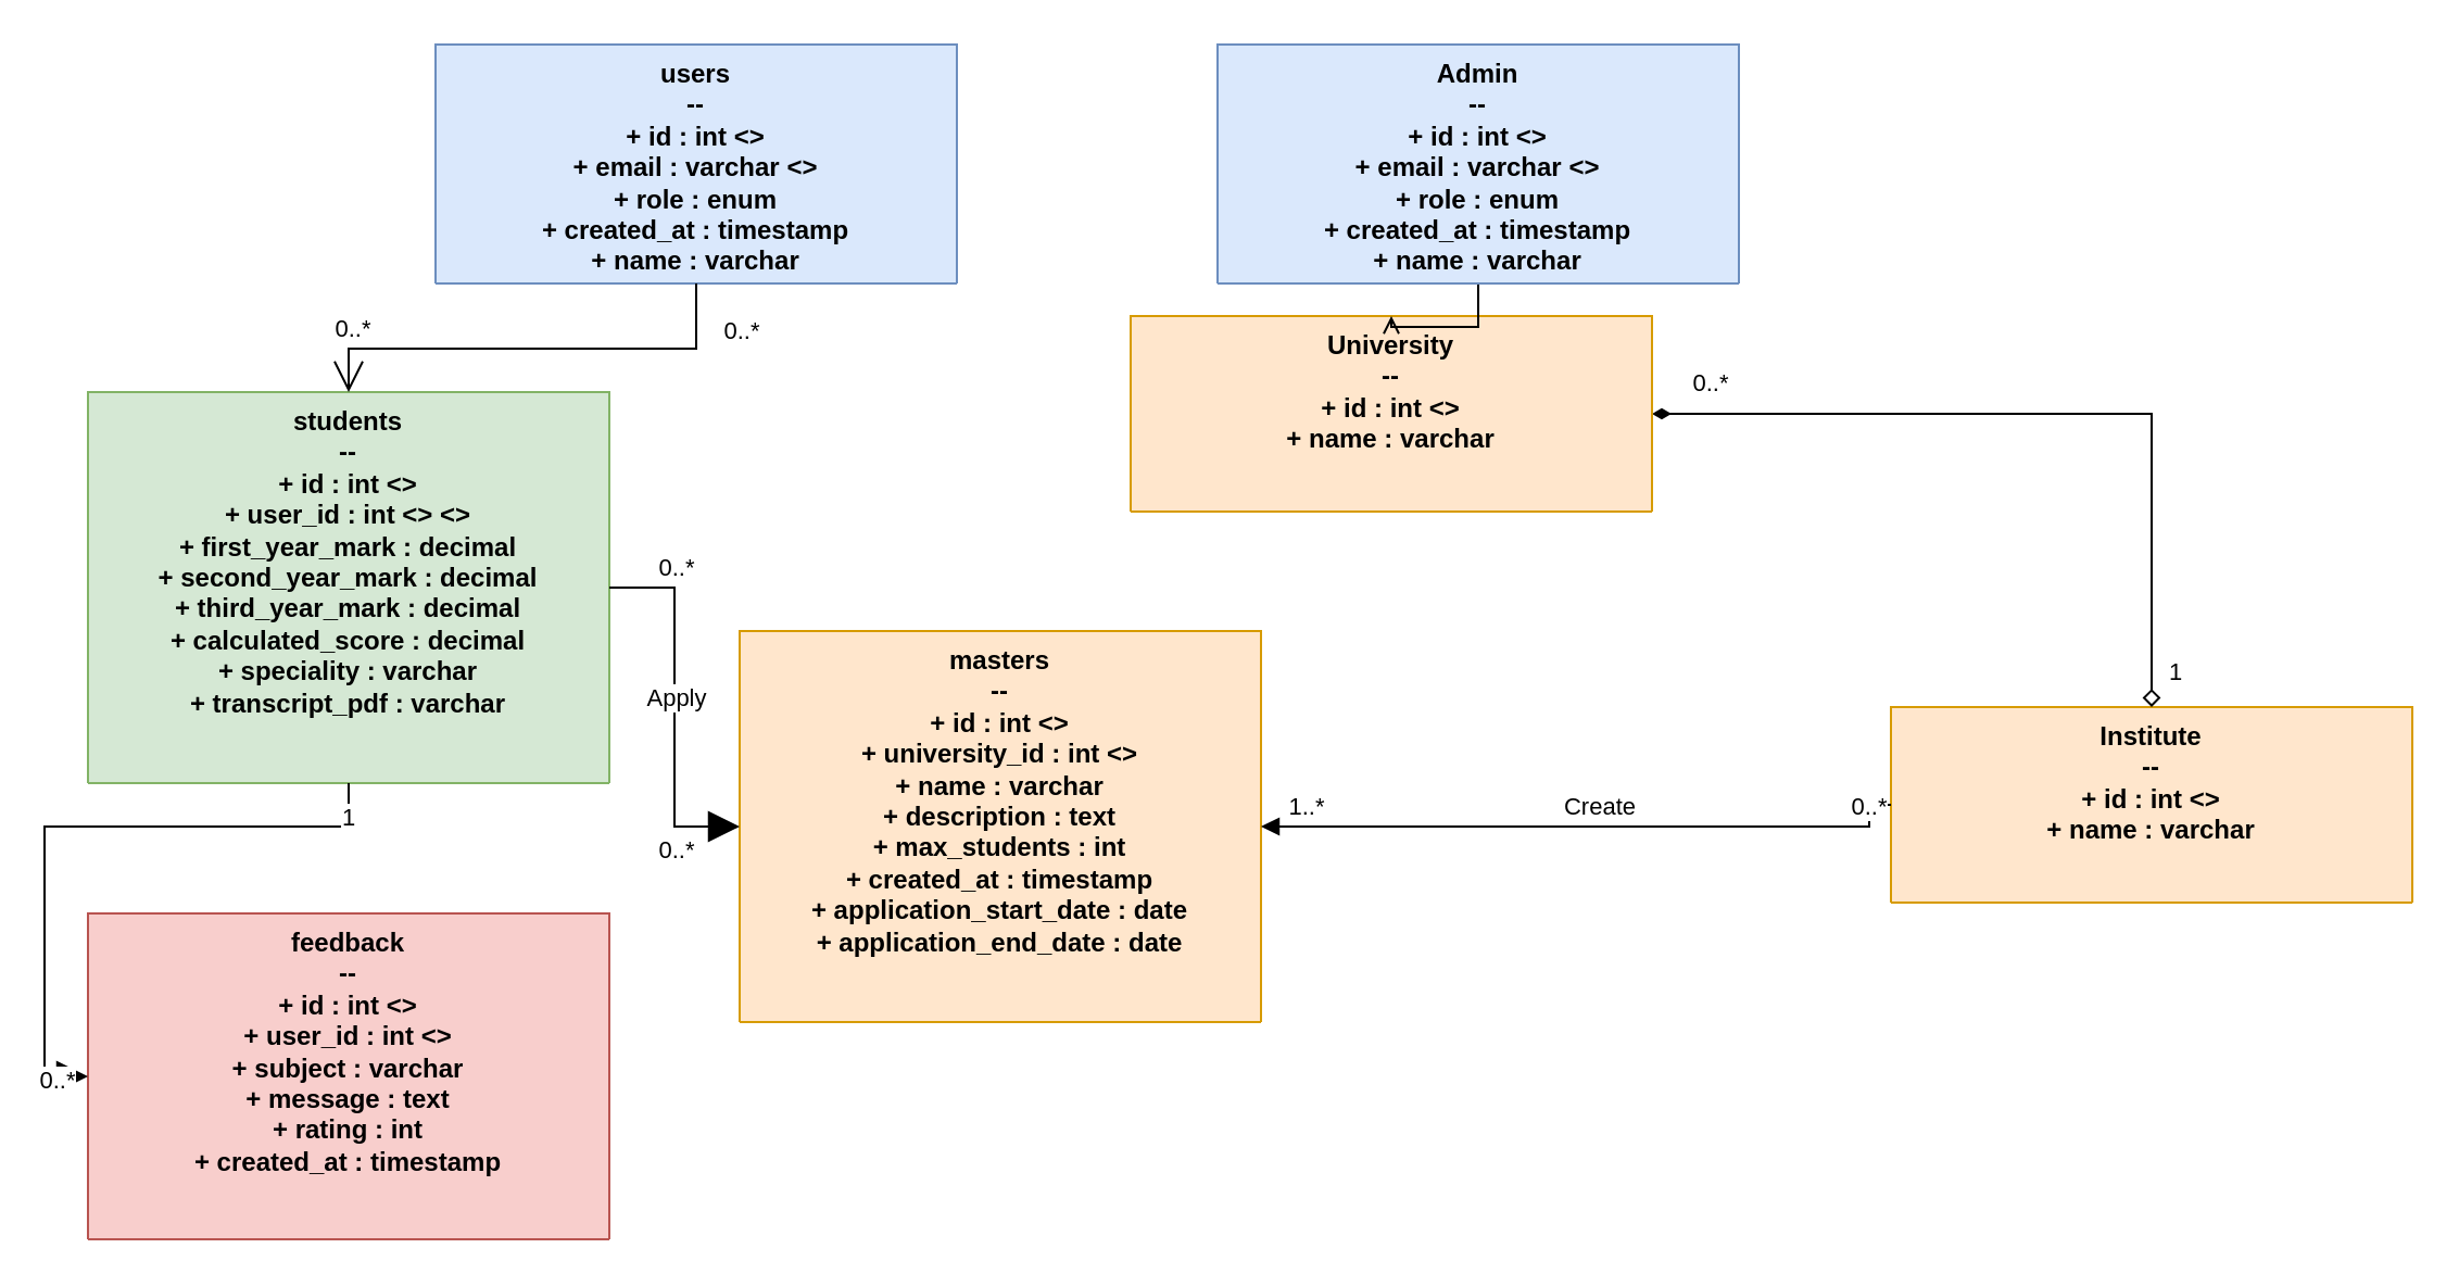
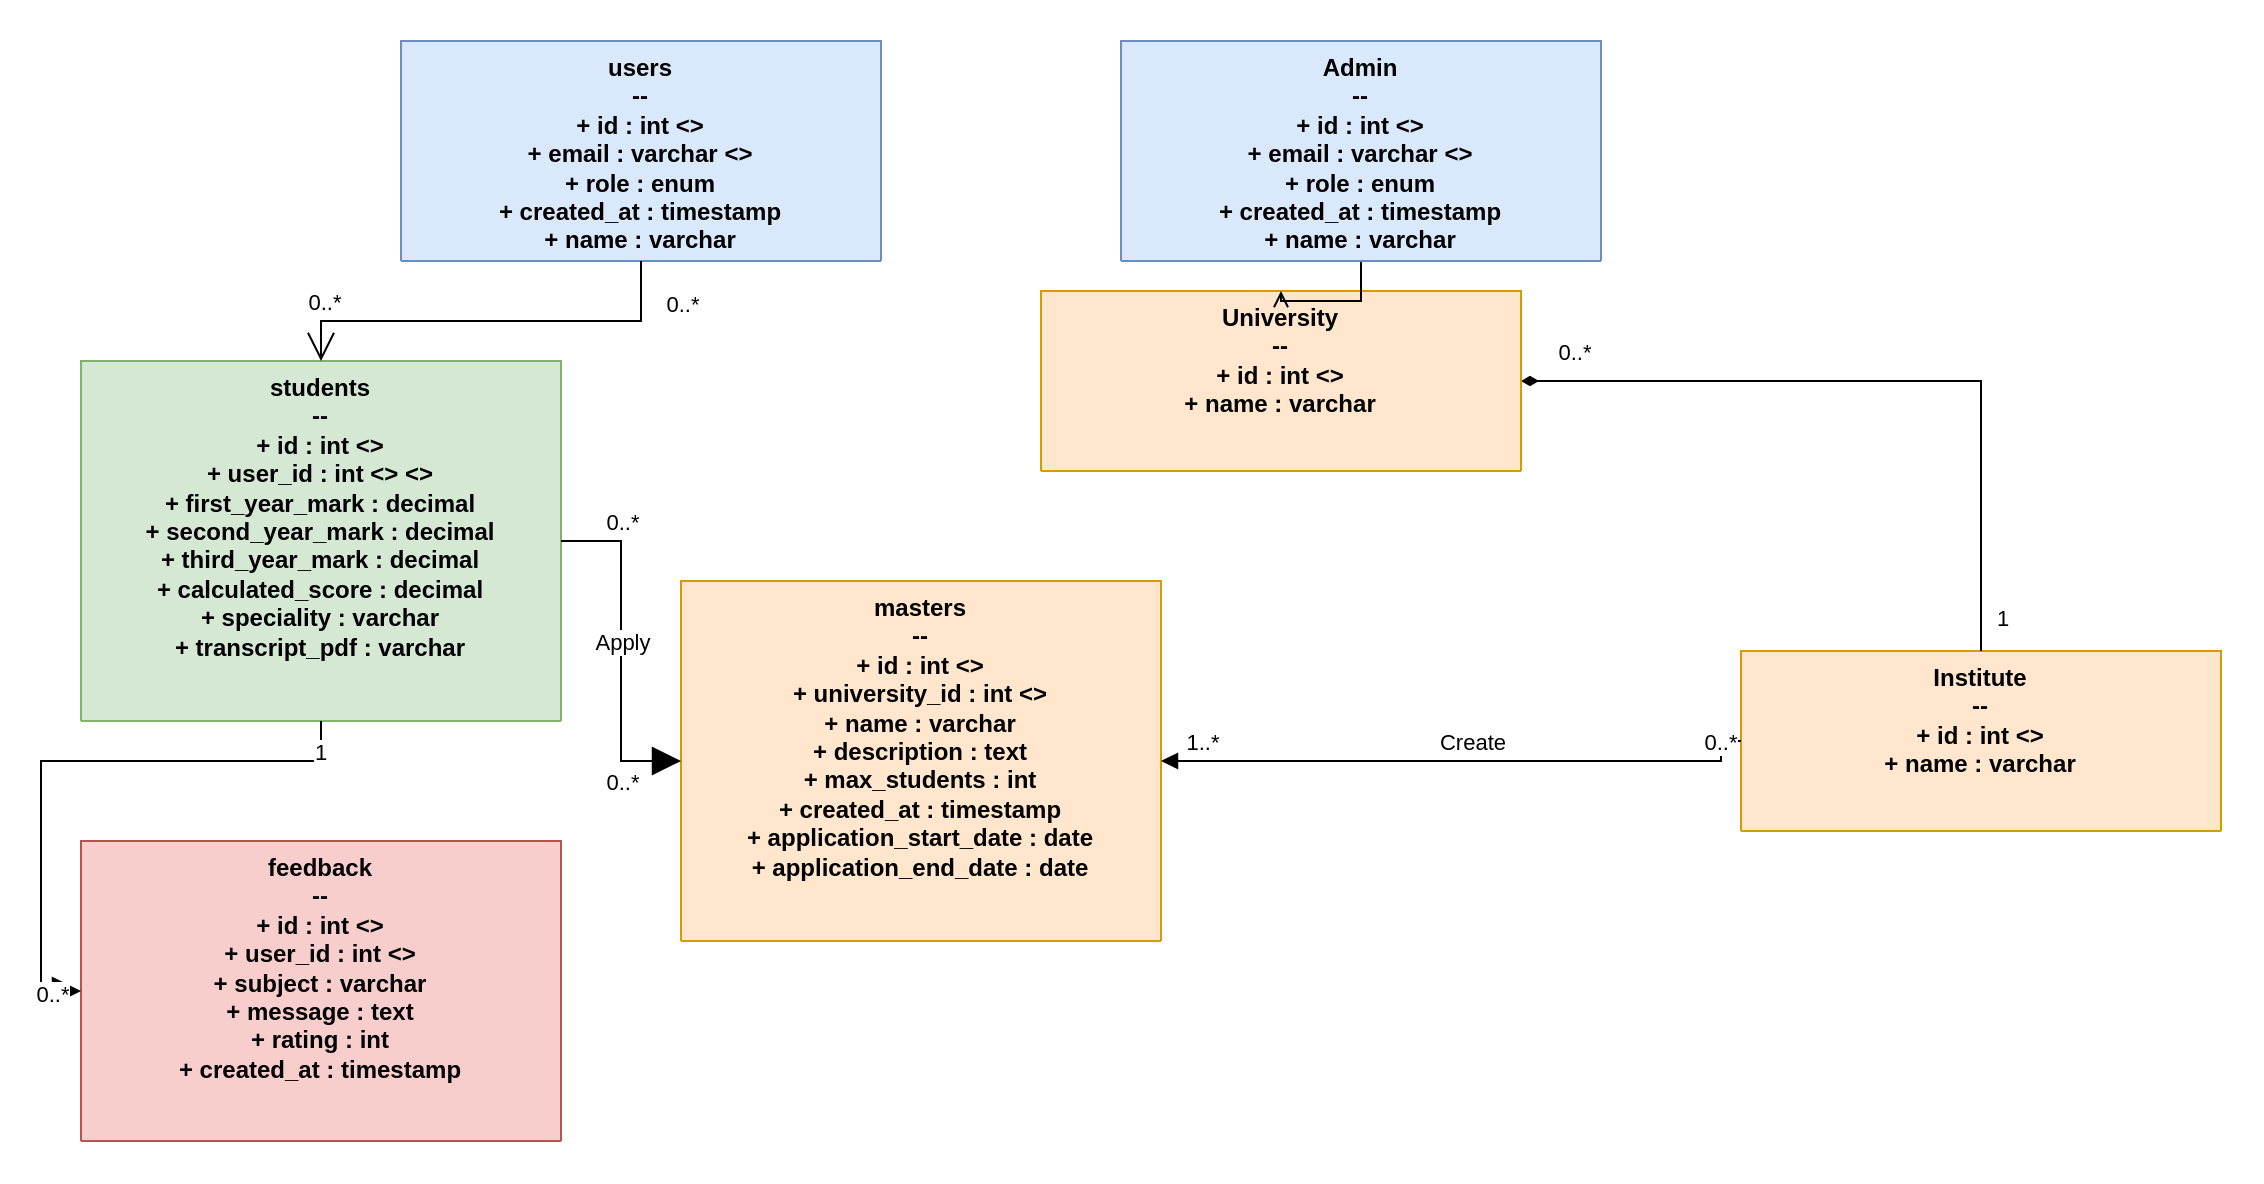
- <mxCell id="21" style="edgeStyle=orthogonalEdgeStyle;rounded=0;orthogonalLoop=1;jettySize=auto;html=1;entryX=0.5;entryY=0;entryDx=0;entryDy=0;startArrow=diamondThin;startFill=1;endArrow=diamond;endFill=0;" parent="1" source="24" target="16" edge="1"><mxGeometry relative="1" as="geometry" /></mxCell>
+ <mxCell id="21" style="edgeStyle=orthogonalEdgeStyle;rounded=0;orthogonalLoop=1;jettySize=auto;html=1;entryX=0.5;entryY=0;entryDx=0;entryDy=0;startArrow=diamondThin;startFill=1;endArrow=none;endFill=0;" parent="1" source="24" target="16" edge="1"><mxGeometry relative="1" as="geometry" /></mxCell>
